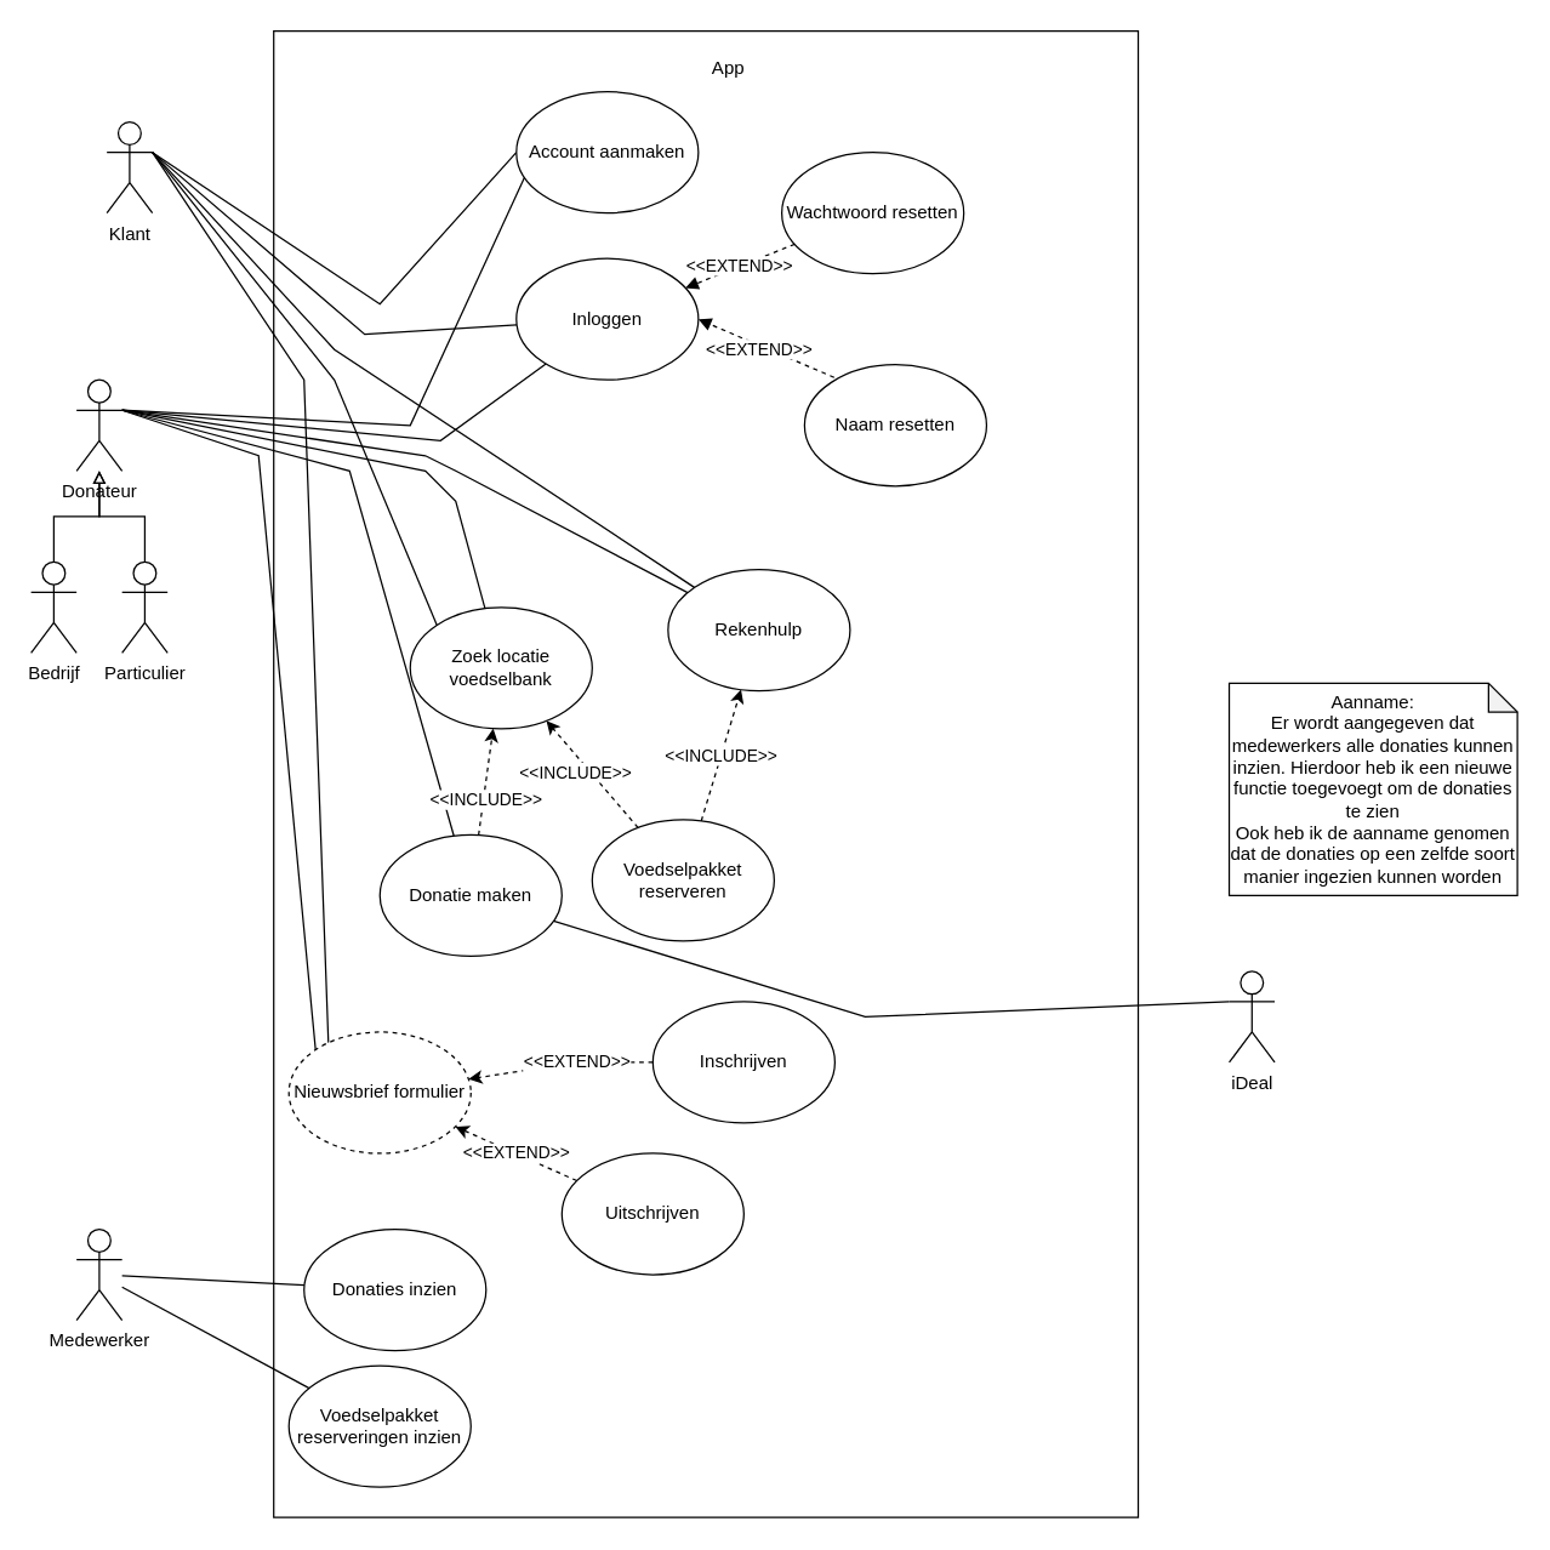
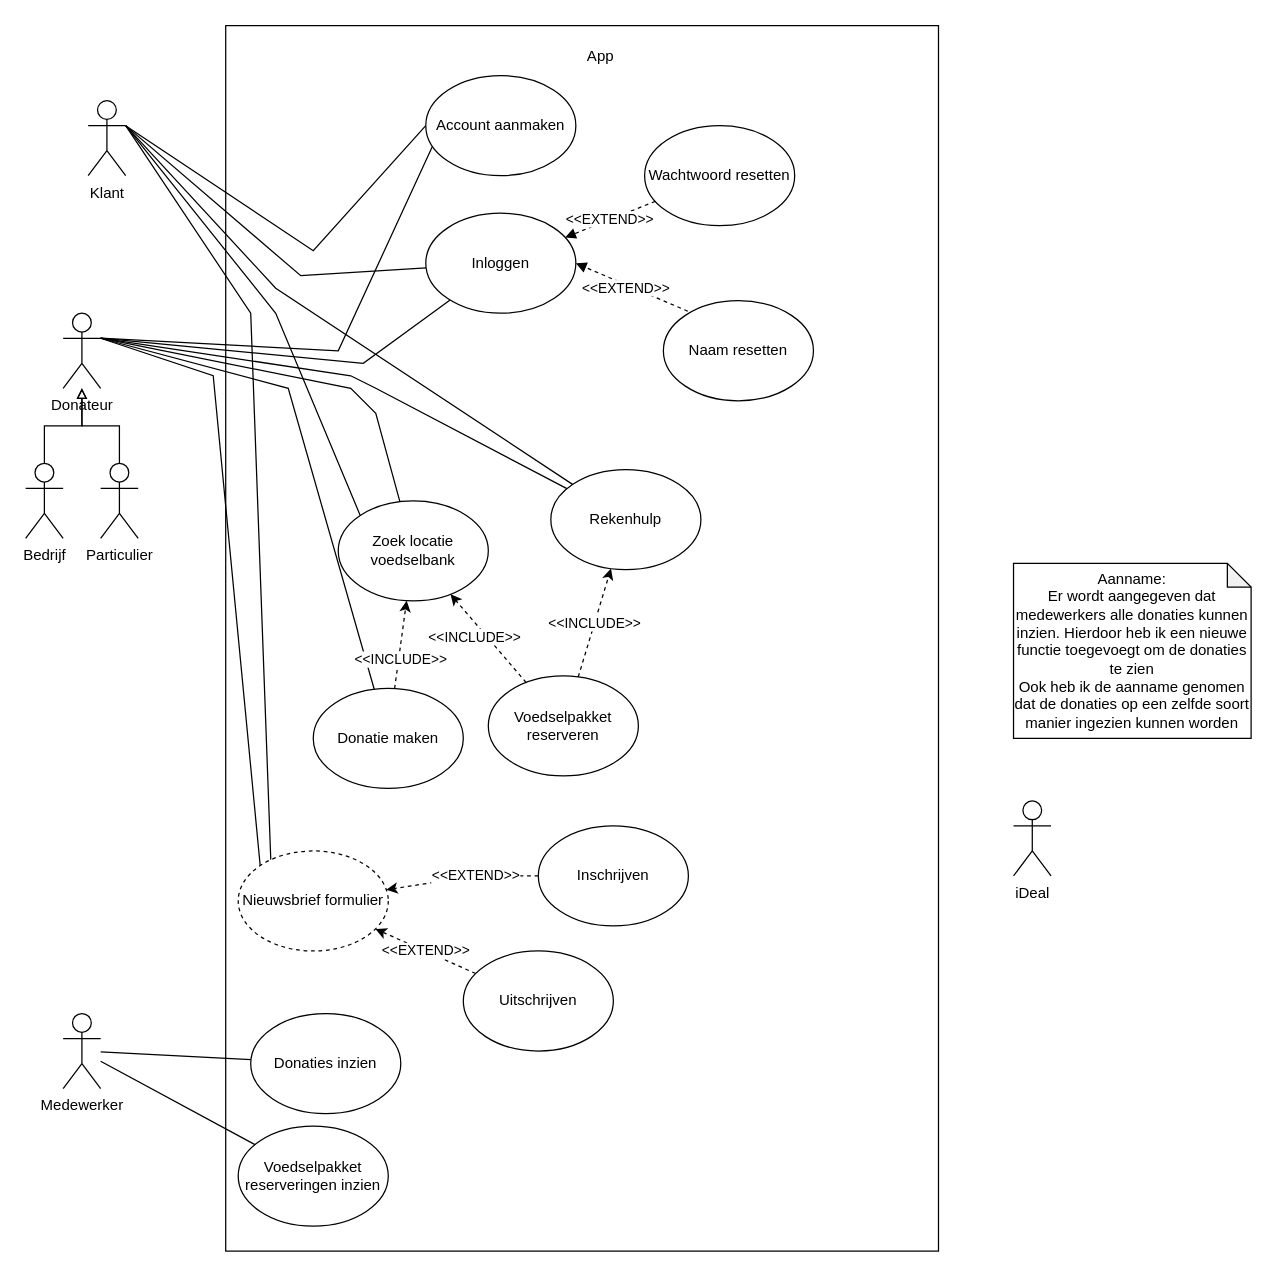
- <mxCell id="9" style="edgeStyle=none;rounded=0;orthogonalLoop=1;jettySize=auto;html=1;startArrow=none;startFill=0;endArrow=none;endFill=0;exitX=0;exitY=0.333;exitDx=0;exitDy=0;exitPerimeter=0;" edge="1" parent="1" source="10" target="37"><mxGeometry relative="1" as="geometry"><Array as="points"><mxPoint x="570" y="670" /></Array></mxGeometry></mxCell>
